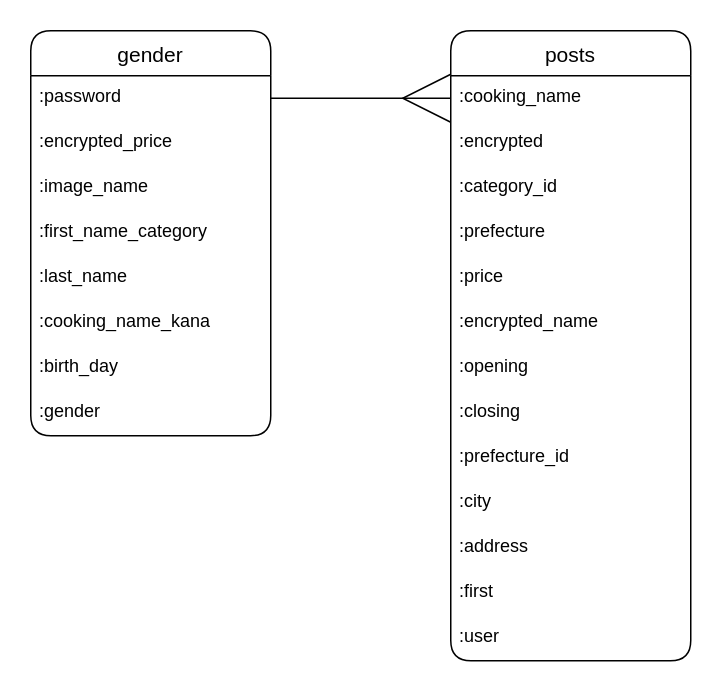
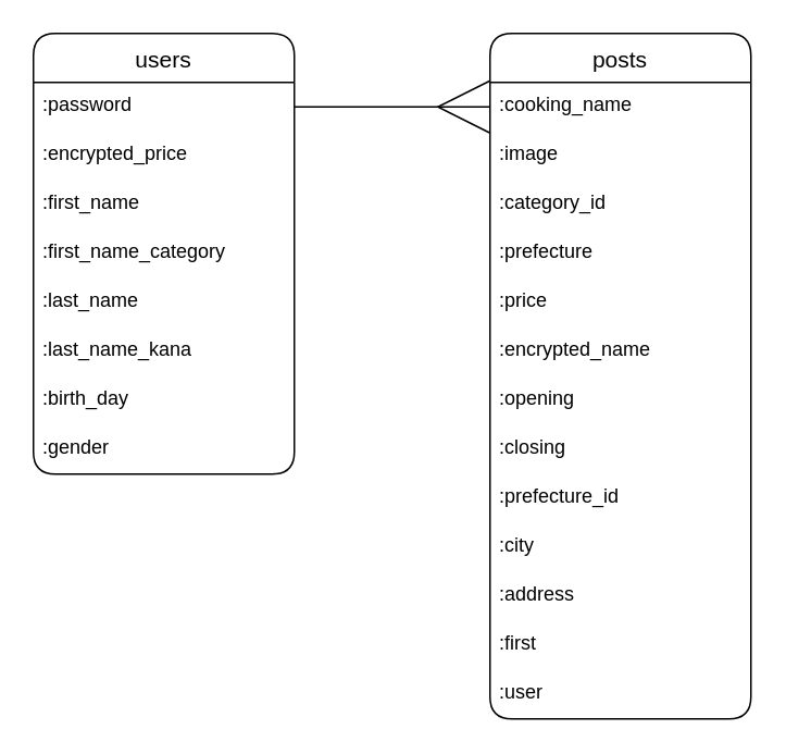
- <mxCell id="2" value="gender" style="swimlane;fontStyle=0;childLayout=stackLayout;horizontal=1;startSize=30;horizontalStack=0;resizeParent=1;resizeParentMax=0;resizeLast=0;collapsible=1;marginBottom=0;align=center;fontSize=14;rounded=1;" parent="1" vertex="1"><mxGeometry x="20" y="20" width="160" height="270" as="geometry" /></mxCell>
+ <mxCell id="2" value="users" style="swimlane;fontStyle=0;childLayout=stackLayout;horizontal=1;startSize=30;horizontalStack=0;resizeParent=1;resizeParentMax=0;resizeLast=0;collapsible=1;marginBottom=0;align=center;fontSize=14;rounded=1;" parent="1" vertex="1"><mxGeometry x="20" y="20" width="160" height="270" as="geometry" /></mxCell>
- <mxCell id="13" value=":encrypted" style="text;strokeColor=none;fillColor=none;spacingLeft=4;spacingRight=4;overflow=hidden;rotatable=0;points=[[0,0.5],[1,0.5]];portConstraint=eastwest;fontSize=12;rounded=1;" parent="11" vertex="1"><mxGeometry y="60" width="160" height="30" as="geometry" /></mxCell>
+ <mxCell id="13" value=":image" style="text;strokeColor=none;fillColor=none;spacingLeft=4;spacingRight=4;overflow=hidden;rotatable=0;points=[[0,0.5],[1,0.5]];portConstraint=eastwest;fontSize=12;rounded=1;" parent="11" vertex="1"><mxGeometry y="60" width="160" height="30" as="geometry" /></mxCell>
- <mxCell id="5" value=":image_name" style="text;strokeColor=none;fillColor=none;spacingLeft=4;spacingRight=4;overflow=hidden;rotatable=0;points=[[0,0.5],[1,0.5]];portConstraint=eastwest;fontSize=12;rounded=1;" parent="2" vertex="1"><mxGeometry y="90" width="160" height="30" as="geometry" /></mxCell>
+ <mxCell id="5" value=":first_name" style="text;strokeColor=none;fillColor=none;spacingLeft=4;spacingRight=4;overflow=hidden;rotatable=0;points=[[0,0.5],[1,0.5]];portConstraint=eastwest;fontSize=12;rounded=1;" parent="2" vertex="1"><mxGeometry y="90" width="160" height="30" as="geometry" /></mxCell>
- <mxCell id="8" value=":cooking_name_kana" style="text;strokeColor=none;fillColor=none;spacingLeft=4;spacingRight=4;overflow=hidden;rotatable=0;points=[[0,0.5],[1,0.5]];portConstraint=eastwest;fontSize=12;rounded=1;" parent="2" vertex="1"><mxGeometry y="180" width="160" height="30" as="geometry" /></mxCell>
+ <mxCell id="8" value=":last_name_kana" style="text;strokeColor=none;fillColor=none;spacingLeft=4;spacingRight=4;overflow=hidden;rotatable=0;points=[[0,0.5],[1,0.5]];portConstraint=eastwest;fontSize=12;rounded=1;" parent="2" vertex="1"><mxGeometry y="180" width="160" height="30" as="geometry" /></mxCell>
